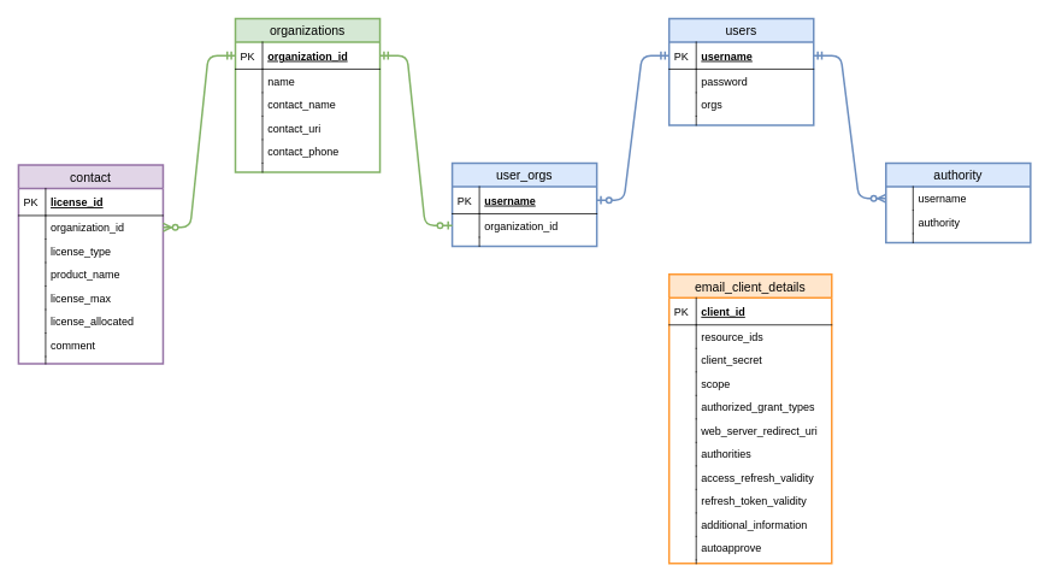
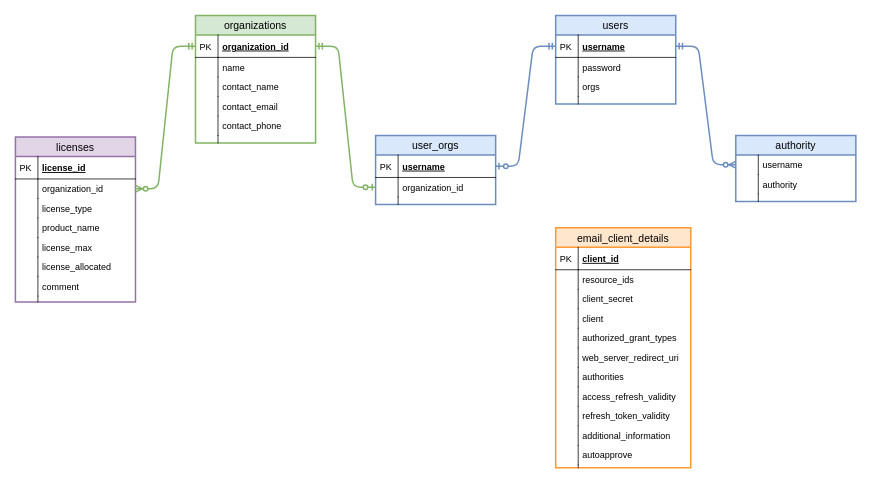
- <mxCell id="9" value="contact_uri" style="shape=partialRectangle;top=0;left=0;right=0;bottom=0;align=left;verticalAlign=top;fillColor=none;spacingLeft=34;spacingRight=4;overflow=hidden;rotatable=0;points=[[0,0.5],[1,0.5]];portConstraint=eastwest;dropTarget=0;fontSize=12;" parent="2" vertex="1"><mxGeometry y="108" width="160" height="26" as="geometry" /></mxCell>
+ <mxCell id="9" value="contact_email" style="shape=partialRectangle;top=0;left=0;right=0;bottom=0;align=left;verticalAlign=top;fillColor=none;spacingLeft=34;spacingRight=4;overflow=hidden;rotatable=0;points=[[0,0.5],[1,0.5]];portConstraint=eastwest;dropTarget=0;fontSize=12;" parent="2" vertex="1"><mxGeometry y="108" width="160" height="26" as="geometry" /></mxCell>
- <mxCell id="41" value="contact" style="swimlane;fontStyle=0;childLayout=stackLayout;horizontal=1;startSize=26;fillColor=#e1d5e7;horizontalStack=0;resizeParent=1;resizeParentMax=0;resizeLast=0;collapsible=1;marginBottom=0;swimlaneFillColor=#ffffff;align=center;fontSize=14;strokeColor=#9673a6;strokeWidth=2;" parent="1" vertex="1"><mxGeometry x="20" y="182" width="160" height="220" as="geometry" /></mxCell>
+ <mxCell id="41" value="licenses" style="swimlane;fontStyle=0;childLayout=stackLayout;horizontal=1;startSize=26;fillColor=#e1d5e7;horizontalStack=0;resizeParent=1;resizeParentMax=0;resizeLast=0;collapsible=1;marginBottom=0;swimlaneFillColor=#ffffff;align=center;fontSize=14;strokeColor=#9673a6;strokeWidth=2;" parent="1" vertex="1"><mxGeometry x="20" y="182" width="160" height="220" as="geometry" /></mxCell>
- <mxCell id="66" value="scope" style="shape=partialRectangle;top=0;left=0;right=0;bottom=0;align=left;verticalAlign=top;fillColor=none;spacingLeft=34;spacingRight=4;overflow=hidden;rotatable=0;points=[[0,0.5],[1,0.5]];portConstraint=eastwest;dropTarget=0;fontSize=12;" vertex="1" parent="59"><mxGeometry y="108" width="180" height="26" as="geometry" /></mxCell>
+ <mxCell id="66" value="client" style="shape=partialRectangle;top=0;left=0;right=0;bottom=0;align=left;verticalAlign=top;fillColor=none;spacingLeft=34;spacingRight=4;overflow=hidden;rotatable=0;points=[[0,0.5],[1,0.5]];portConstraint=eastwest;dropTarget=0;fontSize=12;" vertex="1" parent="59"><mxGeometry y="108" width="180" height="26" as="geometry" /></mxCell>
